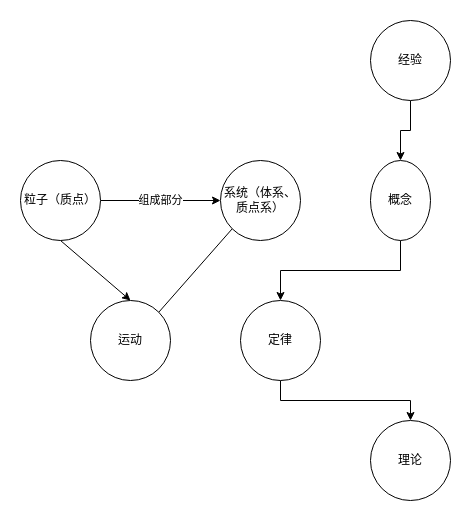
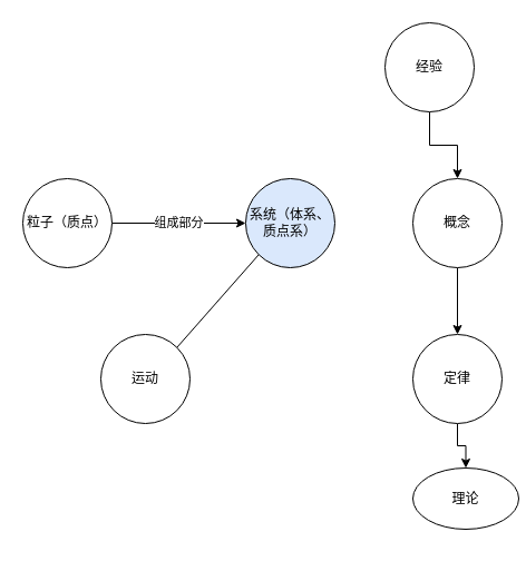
- <mxCell id="12" value="经验" parent="1" vertex="1" style="ellipse;whiteSpace=wrap;html=1;aspect=fixed;"><mxGeometry as="geometry" height="80" width="80" x="370" y="20" /></mxCell>
+ <mxCell id="12" value="经验" parent="1" vertex="1" style="ellipse;whiteSpace=wrap;html=1;aspect=fixed;"><mxGeometry x="345" y="20" as="geometry" height="80" width="80" /></mxCell>
- <mxCell id="3" value="系统（体系、质点系）" parent="1" vertex="1" style="ellipse;whiteSpace=wrap;html=1;aspect=fixed;rotation=0;"><mxGeometry as="geometry" height="80" width="80" x="220" y="160" /></mxCell>
+ <mxCell id="3" value="系统（体系、质点系）" parent="1" vertex="1" style="ellipse;whiteSpace=wrap;html=1;aspect=fixed;rotation=0;fillColor=#dae8fc;"><mxGeometry as="geometry" height="80" width="80" x="220" y="160" /></mxCell>
- <mxCell id="8" value="概念" parent="1" vertex="1" style="ellipse;whiteSpace=wrap;html=1;aspect=fixed;"><mxGeometry x="370" y="160" as="geometry" height="80" width="60" /></mxCell>
+ <mxCell id="8" value="概念" parent="1" vertex="1" style="ellipse;whiteSpace=wrap;html=1;aspect=fixed;"><mxGeometry as="geometry" height="80" width="80" x="370" y="160" /></mxCell>
- <mxCell id="5" parent="1" style="rounded=0;orthogonalLoop=1;jettySize=auto;html=1;exitX=0.5;exitY=1;exitDx=0;exitDy=0;entryX=0.5;entryY=0;entryDx=0;entryDy=0;" target="14" source="6" edge="1"><mxGeometry as="geometry" relative="1" /></mxCell>
- <mxCell id="10" value="定律" parent="1" vertex="1" style="ellipse;whiteSpace=wrap;html=1;aspect=fixed;"><mxGeometry x="240" y="300" as="geometry" height="80" width="80" /></mxCell>
+ <mxCell id="10" value="定律" parent="1" vertex="1" style="ellipse;whiteSpace=wrap;html=1;aspect=fixed;"><mxGeometry as="geometry" height="80" width="80" x="370" y="300" /></mxCell>
- <mxCell id="13" value="理论" parent="1" vertex="1" style="ellipse;whiteSpace=wrap;html=1;aspect=fixed;"><mxGeometry as="geometry" height="80" width="80" x="370" y="420" /></mxCell>
+ <mxCell id="13" value="理论" parent="1" vertex="1" style="ellipse;whiteSpace=wrap;html=1;aspect=fixed;"><mxGeometry x="370" y="420" as="geometry" height="55" width="95" /></mxCell>
